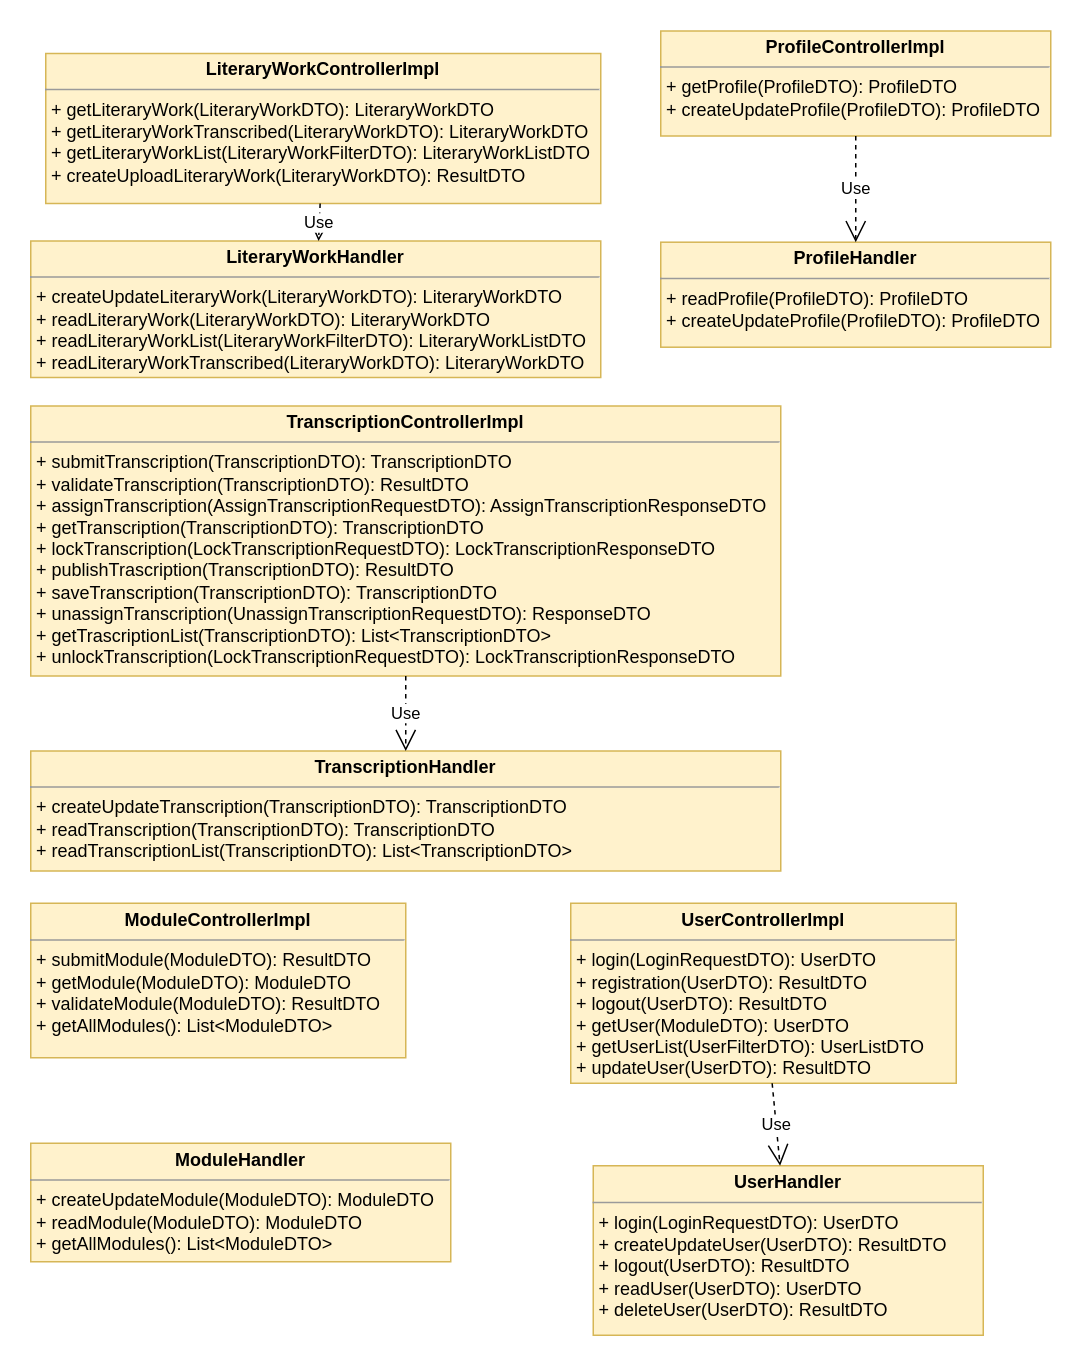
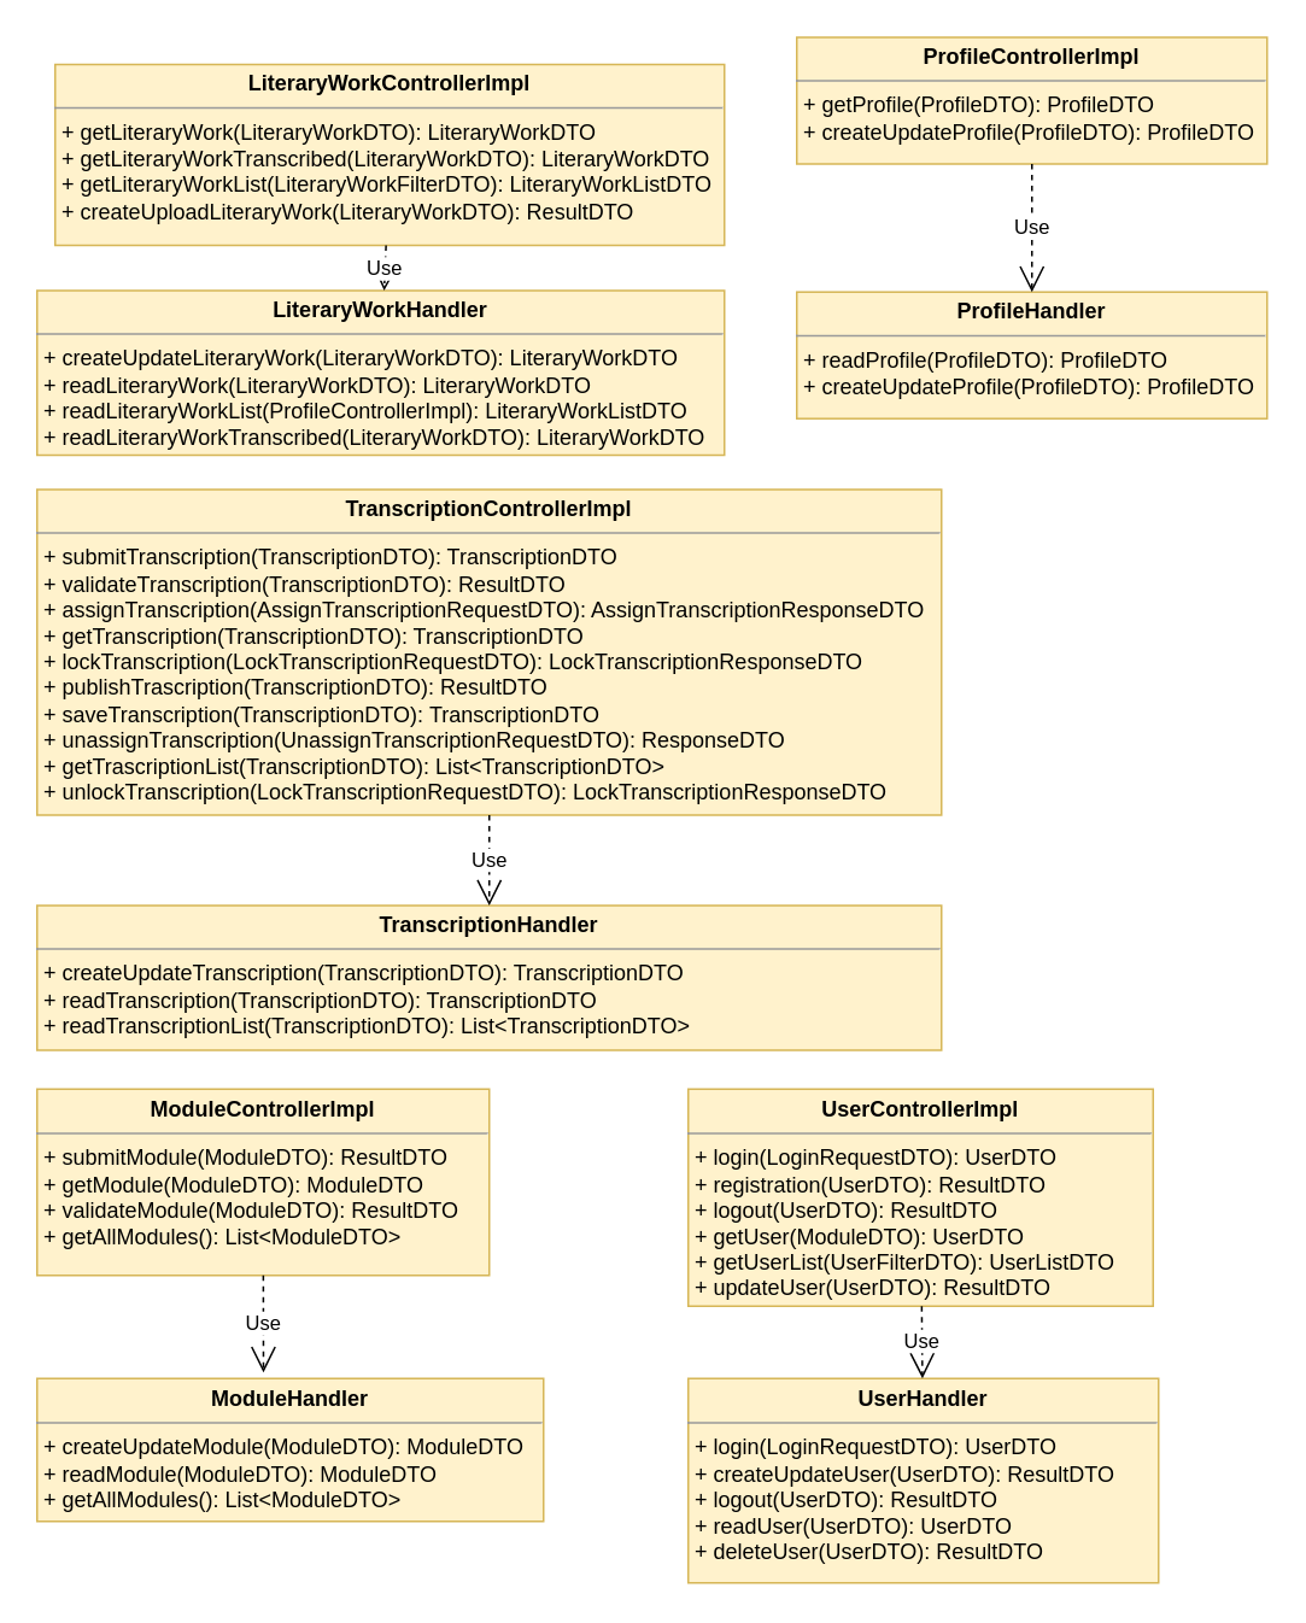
- <mxCell id="7" value="&lt;p style=&quot;margin: 0px ; margin-top: 4px ; text-align: center&quot;&gt;&lt;b&gt;LiteraryWorkHandler&lt;/b&gt;&lt;/p&gt;&lt;hr size=&quot;1&quot;&gt;&lt;p style=&quot;margin: 0px 0px 0px 4px&quot;&gt;+ createUpdateLiteraryWork(LiteraryWorkDTO): LiteraryWorkDTO&lt;/p&gt;&lt;p style=&quot;margin: 0px 0px 0px 4px&quot;&gt;+ readLiteraryWork(LiteraryWorkDTO): LiteraryWorkDTO&lt;br&gt;&lt;/p&gt;&lt;p style=&quot;margin: 0px 0px 0px 4px&quot;&gt;+ readLiteraryWorkList(LiteraryWorkFilterDTO): LiteraryWorkListDTO&lt;/p&gt;&lt;p style=&quot;margin: 0px 0px 0px 4px&quot;&gt;+ readLiteraryWorkTranscribed(LiteraryWorkDTO): LiteraryWorkDTO&lt;/p&gt;&lt;p&gt;&lt;br&gt;&lt;/p&gt;" style="verticalAlign=top;align=left;overflow=fill;fontSize=12;fontFamily=Helvetica;html=1;fillColor=#fff2cc;strokeColor=#d6b656;" parent="1" vertex="1"><mxGeometry x="20" y="160" width="380" height="91" as="geometry" /></mxCell>
+ <mxCell id="7" value="&lt;p style=&quot;margin: 0px ; margin-top: 4px ; text-align: center&quot;&gt;&lt;b&gt;LiteraryWorkHandler&lt;/b&gt;&lt;/p&gt;&lt;hr size=&quot;1&quot;&gt;&lt;p style=&quot;margin: 0px 0px 0px 4px&quot;&gt;+ createUpdateLiteraryWork(LiteraryWorkDTO): LiteraryWorkDTO&lt;/p&gt;&lt;p style=&quot;margin: 0px 0px 0px 4px&quot;&gt;+ readLiteraryWork(LiteraryWorkDTO): LiteraryWorkDTO&lt;br&gt;&lt;/p&gt;&lt;p style=&quot;margin: 0px 0px 0px 4px&quot;&gt;+ readLiteraryWorkList(ProfileControllerImpl): LiteraryWorkListDTO&lt;/p&gt;&lt;p style=&quot;margin: 0px 0px 0px 4px&quot;&gt;+ readLiteraryWorkTranscribed(LiteraryWorkDTO): LiteraryWorkDTO&lt;/p&gt;&lt;p&gt;&lt;br&gt;&lt;/p&gt;" style="verticalAlign=top;align=left;overflow=fill;fontSize=12;fontFamily=Helvetica;html=1;fillColor=#fff2cc;strokeColor=#d6b656;" parent="1" vertex="1"><mxGeometry x="20" y="160" width="380" height="91" as="geometry" /></mxCell>
+ <mxCell id="15" value="Use" style="endArrow=open;endSize=12;dashed=1;html=1;entryX=0.447;entryY=-0.043;entryDx=0;entryDy=0;entryPerimeter=0;" parent="1" source="5" target="10" edge="1"><mxGeometry width="160" relative="1" as="geometry"><mxPoint x="170" y="712.6" as="sourcePoint" /><mxPoint x="150" y="761.5" as="targetPoint" /></mxGeometry></mxCell>
- <mxCell id="11" value="&lt;p style=&quot;margin: 0px ; margin-top: 4px ; text-align: center&quot;&gt;&lt;b&gt;UserHandler&lt;/b&gt;&lt;/p&gt;&lt;hr size=&quot;1&quot;&gt;&lt;p style=&quot;margin: 0px 0px 0px 4px&quot;&gt;+ login(LoginRequestDTO): UserDTO&lt;/p&gt;&lt;p style=&quot;margin: 0px 0px 0px 4px&quot;&gt;+ createUpdateUser(UserDTO): ResultDTO&lt;/p&gt;&lt;p style=&quot;margin: 0px 0px 0px 4px&quot;&gt;+ logout(UserDTO): ResultDTO&lt;/p&gt;&lt;p style=&quot;margin: 0px 0px 0px 4px&quot;&gt;+ readUser(UserDTO): UserDTO&lt;/p&gt;&lt;p style=&quot;margin: 0px 0px 0px 4px&quot;&gt;+ deleteUser(UserDTO): ResultDTO&lt;/p&gt;&lt;p&gt;&lt;br&gt;&lt;/p&gt;" style="verticalAlign=top;align=left;overflow=fill;fontSize=12;fontFamily=Helvetica;html=1;fillColor=#fff2cc;strokeColor=#d6b656;" parent="1" vertex="1"><mxGeometry x="395" y="776.5" width="260" height="113" as="geometry" /></mxCell>
+ <mxCell id="11" value="&lt;p style=&quot;margin: 0px ; margin-top: 4px ; text-align: center&quot;&gt;&lt;b&gt;UserHandler&lt;/b&gt;&lt;/p&gt;&lt;hr size=&quot;1&quot;&gt;&lt;p style=&quot;margin: 0px 0px 0px 4px&quot;&gt;+ login(LoginRequestDTO): UserDTO&lt;/p&gt;&lt;p style=&quot;margin: 0px 0px 0px 4px&quot;&gt;+ createUpdateUser(UserDTO): ResultDTO&lt;/p&gt;&lt;p style=&quot;margin: 0px 0px 0px 4px&quot;&gt;+ logout(UserDTO): ResultDTO&lt;/p&gt;&lt;p style=&quot;margin: 0px 0px 0px 4px&quot;&gt;+ readUser(UserDTO): UserDTO&lt;/p&gt;&lt;p style=&quot;margin: 0px 0px 0px 4px&quot;&gt;+ deleteUser(UserDTO): ResultDTO&lt;/p&gt;&lt;p&gt;&lt;br&gt;&lt;/p&gt;" style="verticalAlign=top;align=left;overflow=fill;fontSize=12;fontFamily=Helvetica;html=1;fillColor=#fff2cc;strokeColor=#d6b656;" parent="1" vertex="1"><mxGeometry x="380" y="761.5" width="260" height="113" as="geometry" /></mxCell>
